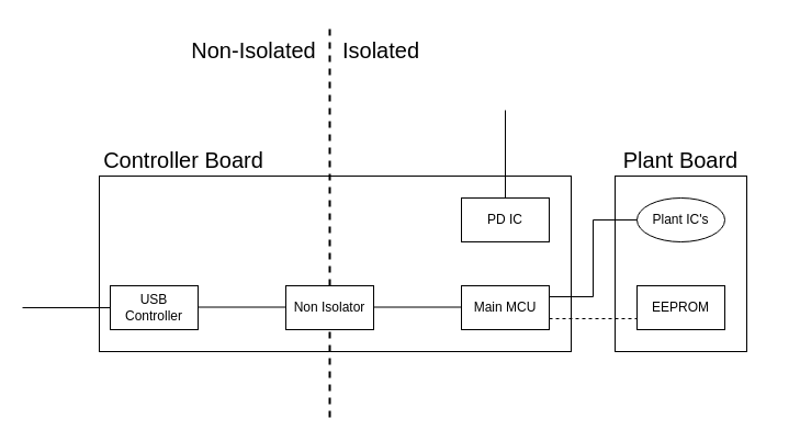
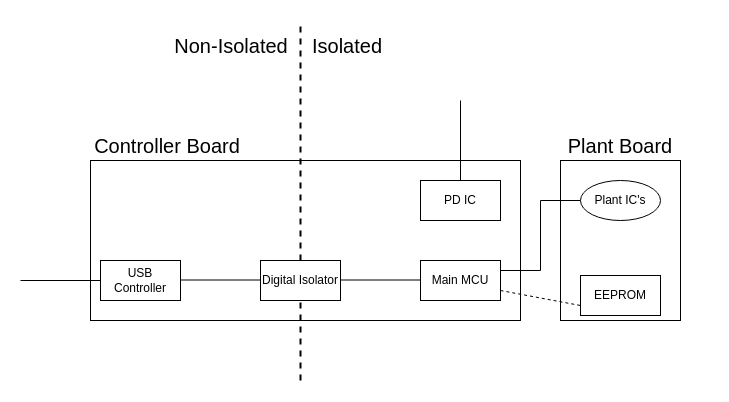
- <mxCell id="8" value="Non Isolator" style="rounded=0;whiteSpace=wrap;html=1;" vertex="1" parent="1"><mxGeometry x="260" y="260" width="80" height="40" as="geometry" /></mxCell>
+ <mxCell id="8" value="Digital Isolator" style="rounded=0;whiteSpace=wrap;html=1;" vertex="1" parent="1"><mxGeometry x="260" y="260" width="80" height="40" as="geometry" /></mxCell>
- <mxCell id="17" value="EEPROM" style="rounded=0;whiteSpace=wrap;html=1;" vertex="1" parent="1"><mxGeometry x="580" y="260" width="80" height="40" as="geometry" /></mxCell>
+ <mxCell id="17" value="EEPROM" style="rounded=0;whiteSpace=wrap;html=1;" vertex="1" parent="1"><mxGeometry x="580" y="275" width="80" height="40" as="geometry" /></mxCell>
